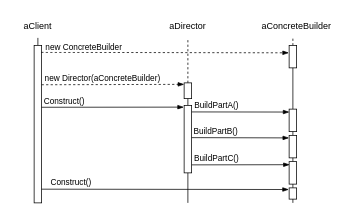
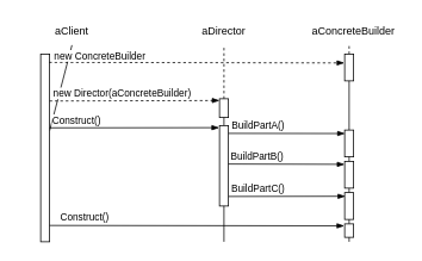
- <mxCell id="2" value="aClient" style="text;html=1;strokeColor=none;fillColor=none;align=center;verticalAlign=middle;whiteSpace=wrap;rounded=0;" vertex="1" parent="1"><mxGeometry x="20" y="20" width="60" height="30" as="geometry" /></mxCell>
+ <mxCell id="2" value="aClient" style="text;html=1;strokeColor=none;fillColor=none;align=center;verticalAlign=middle;whiteSpace=wrap;rounded=0;" vertex="1" parent="1"><mxGeometry x="50" y="20" width="60" height="30" as="geometry" /></mxCell>
